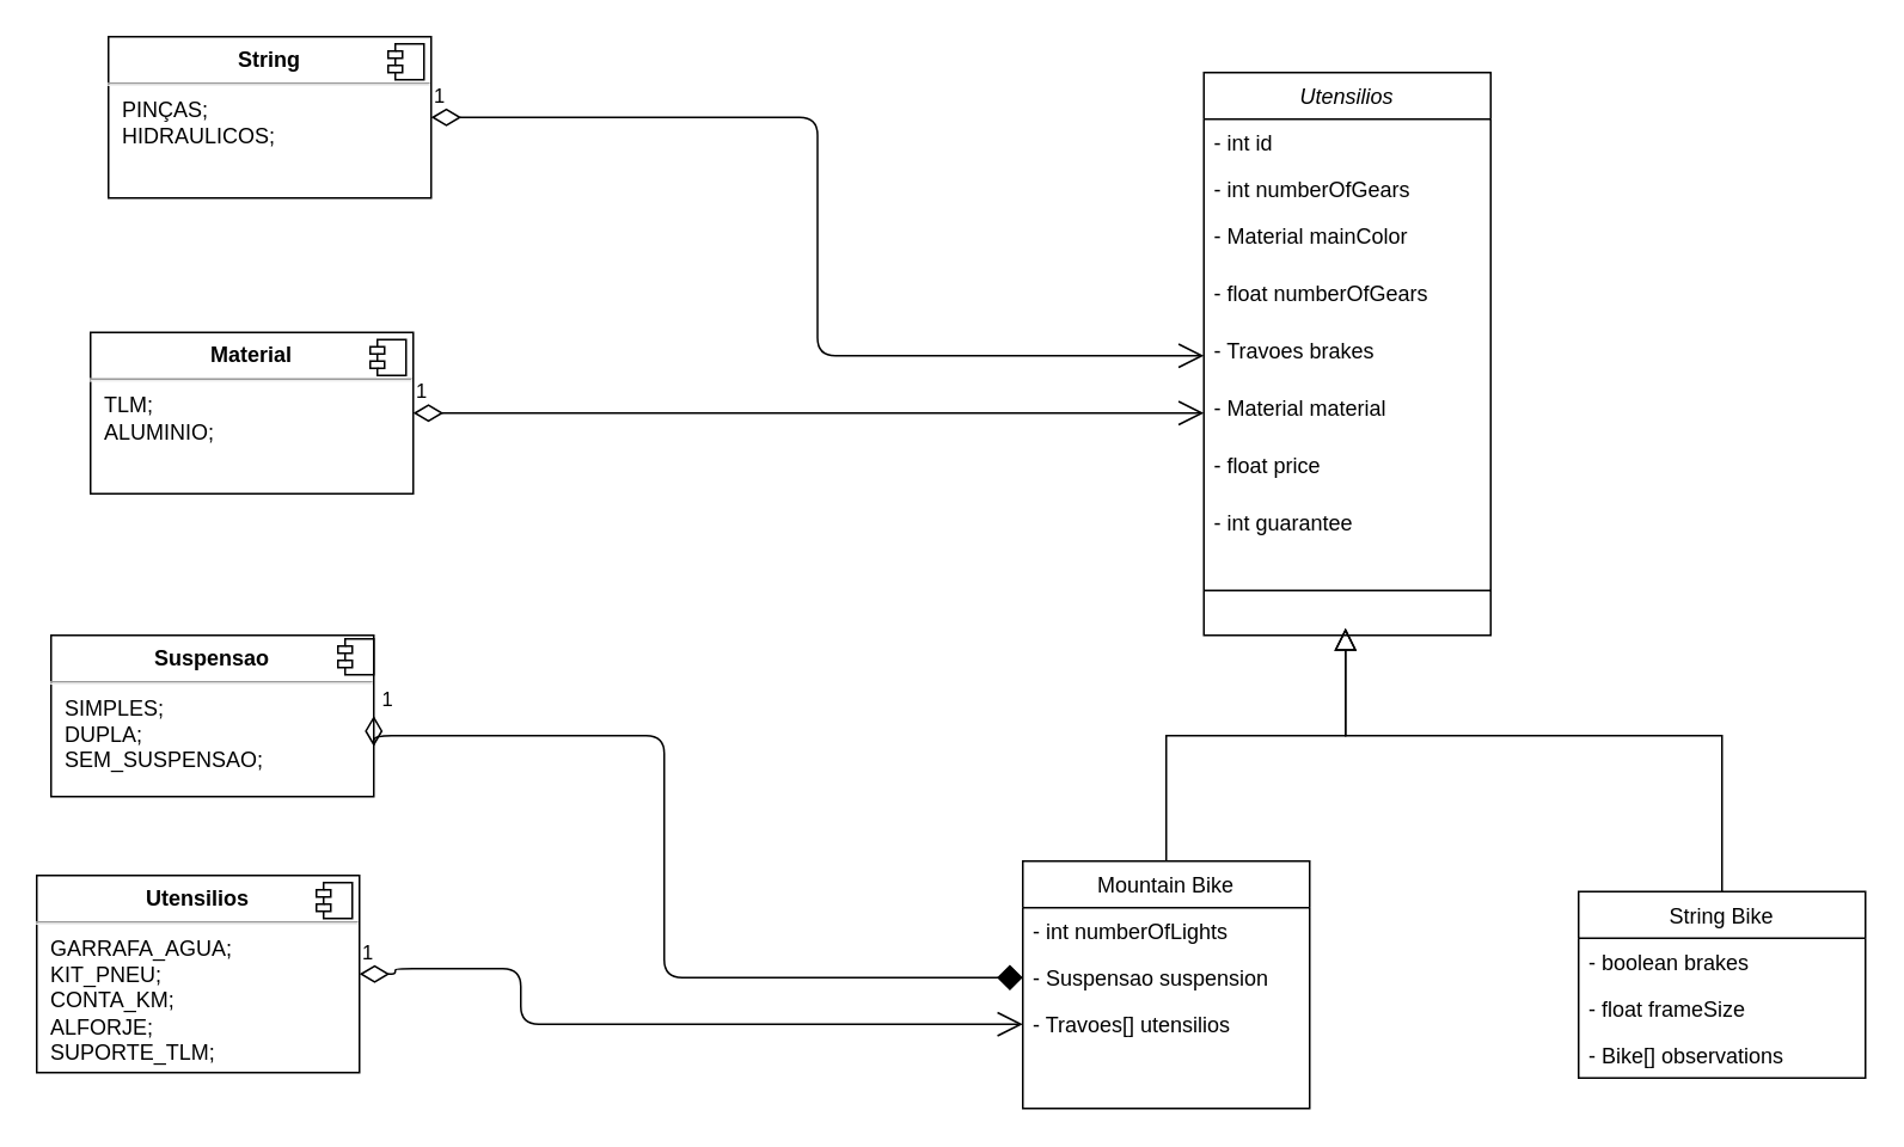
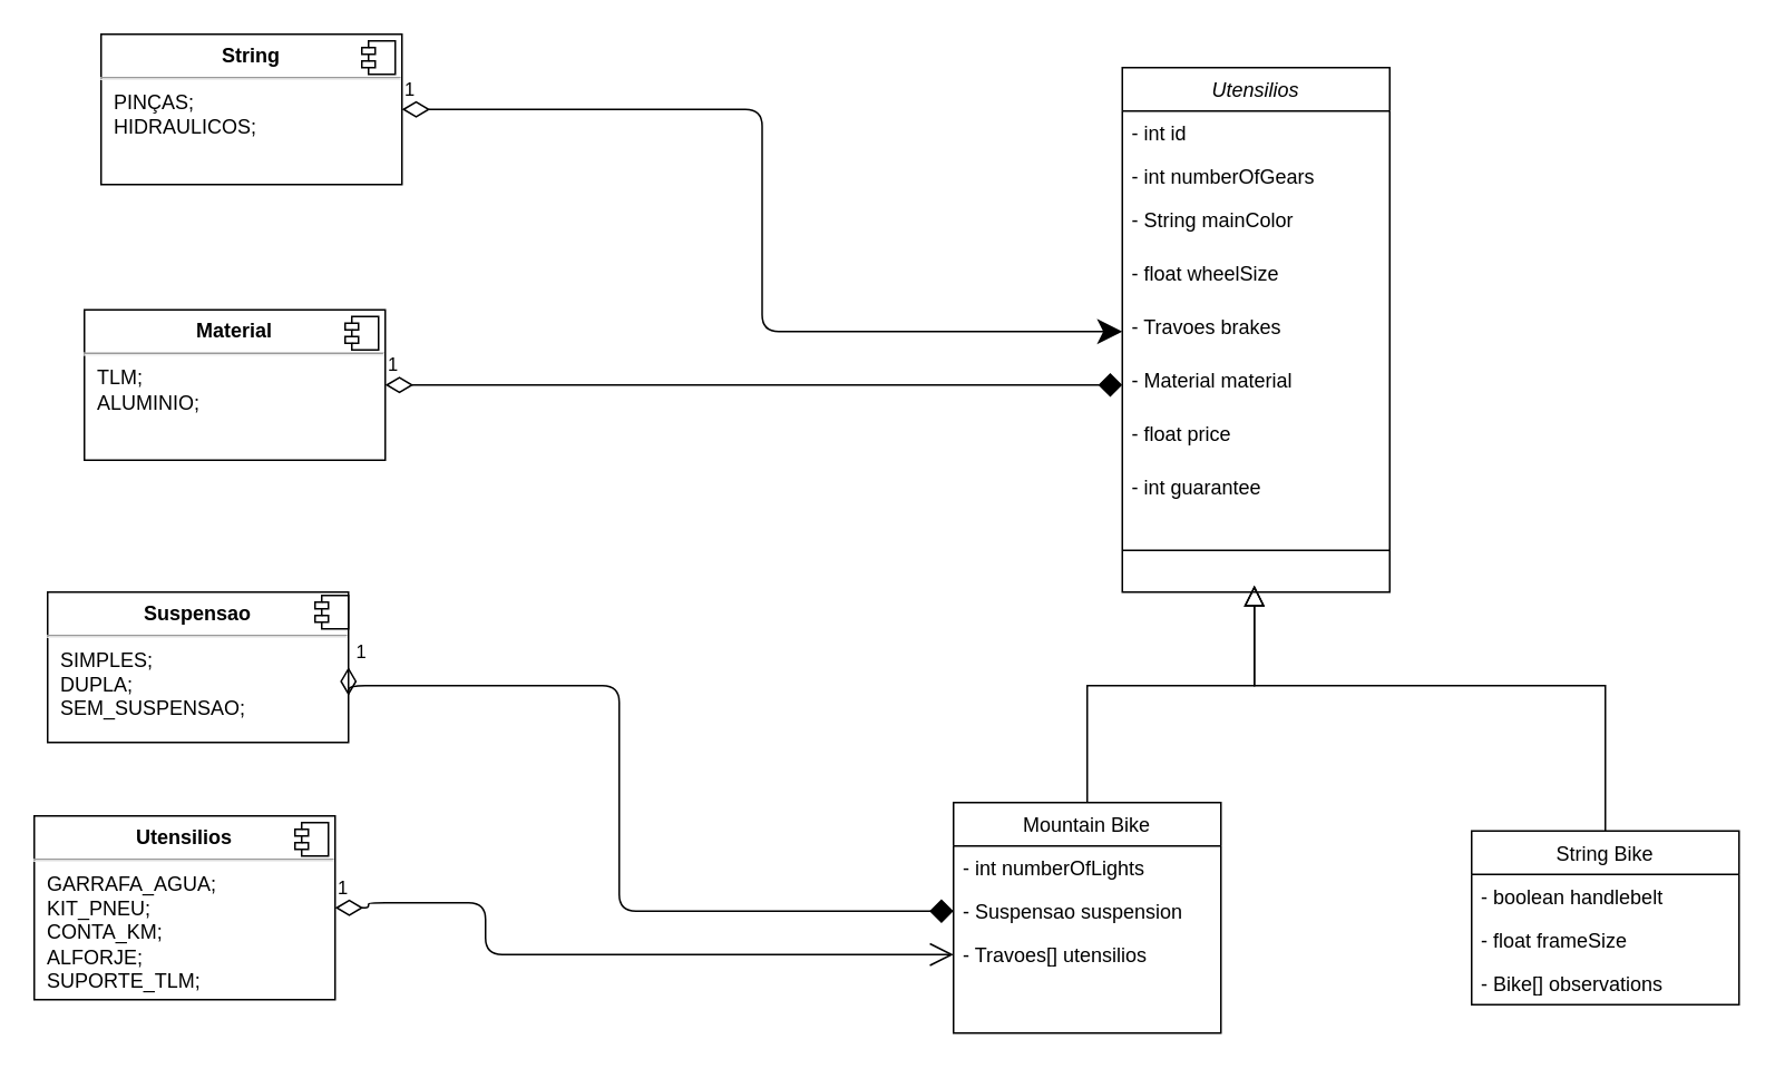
- <mxCell id="5" value="- Material mainColor" style="text;align=left;verticalAlign=top;spacingLeft=4;spacingRight=4;overflow=hidden;rotatable=0;points=[[0,0.5],[1,0.5]];portConstraint=eastwest;rounded=0;shadow=0;html=0;" parent="2" vertex="1"><mxGeometry y="78" width="160" height="32" as="geometry" /></mxCell>
+ <mxCell id="5" value="- String mainColor" style="text;align=left;verticalAlign=top;spacingLeft=4;spacingRight=4;overflow=hidden;rotatable=0;points=[[0,0.5],[1,0.5]];portConstraint=eastwest;rounded=0;shadow=0;html=0;" parent="2" vertex="1"><mxGeometry y="78" width="160" height="32" as="geometry" /></mxCell>
- <mxCell id="6" value="- float numberOfGears" style="text;align=left;verticalAlign=top;spacingLeft=4;spacingRight=4;overflow=hidden;rotatable=0;points=[[0,0.5],[1,0.5]];portConstraint=eastwest;rounded=0;shadow=0;html=0;" vertex="1" parent="2"><mxGeometry y="110" width="160" height="32" as="geometry" /></mxCell>
+ <mxCell id="6" value="- float wheelSize" style="text;align=left;verticalAlign=top;spacingLeft=4;spacingRight=4;overflow=hidden;rotatable=0;points=[[0,0.5],[1,0.5]];portConstraint=eastwest;rounded=0;shadow=0;html=0;" vertex="1" parent="2"><mxGeometry y="110" width="160" height="32" as="geometry" /></mxCell>
- <mxCell id="33" value="1" style="endArrow=open;html=1;endSize=12;startArrow=diamondThin;startSize=14;startFill=0;edgeStyle=orthogonalEdgeStyle;align=left;verticalAlign=bottom;exitX=1;exitY=0.5;exitDx=0;exitDy=0;entryX=0;entryY=0.5;entryDx=0;entryDy=0;" edge="1" parent="1" source="27" target="7"><mxGeometry x="-1" y="3" relative="1" as="geometry"><mxPoint x="280" y="64.5" as="sourcePoint" /><mxPoint x="440" y="64.5" as="targetPoint" /></mxGeometry></mxCell>
+ <mxCell id="33" value="1" style="endArrow=classic;html=1;endSize=12;startArrow=diamondThin;startSize=14;startFill=0;edgeStyle=orthogonalEdgeStyle;align=left;verticalAlign=bottom;exitX=1;exitY=0.5;exitDx=0;exitDy=0;entryX=0;entryY=0.5;entryDx=0;entryDy=0;" edge="1" parent="1" source="27" target="7"><mxGeometry x="-1" y="3" relative="1" as="geometry"><mxPoint x="280" y="64.5" as="sourcePoint" /><mxPoint x="440" y="64.5" as="targetPoint" /></mxGeometry></mxCell>
- <mxCell id="32" value="1" style="endArrow=open;html=1;endSize=12;startArrow=diamondThin;startSize=14;startFill=0;edgeStyle=orthogonalEdgeStyle;align=left;verticalAlign=bottom;exitX=1;exitY=0.5;exitDx=0;exitDy=0;entryX=0;entryY=0.5;entryDx=0;entryDy=0;" edge="1" parent="1" source="25" target="8"><mxGeometry x="-1" y="3" relative="1" as="geometry"><mxPoint x="310" y="220" as="sourcePoint" /><mxPoint x="470" y="220" as="targetPoint" /><Array as="points"><mxPoint x="380" y="230" /><mxPoint x="380" y="230" /></Array></mxGeometry></mxCell>
+ <mxCell id="32" value="1" style="endArrow=diamond;html=1;endSize=12;startArrow=diamondThin;startSize=14;startFill=0;edgeStyle=orthogonalEdgeStyle;align=left;verticalAlign=bottom;exitX=1;exitY=0.5;exitDx=0;exitDy=0;entryX=0;entryY=0.5;entryDx=0;entryDy=0;" edge="1" parent="1" source="25" target="8"><mxGeometry x="-1" y="3" relative="1" as="geometry"><mxPoint x="310" y="220" as="sourcePoint" /><mxPoint x="470" y="220" as="targetPoint" /><Array as="points"><mxPoint x="380" y="230" /><mxPoint x="380" y="230" /></Array></mxGeometry></mxCell>
- <mxCell id="17" value="- boolean brakes" style="text;align=left;verticalAlign=top;spacingLeft=4;spacingRight=4;overflow=hidden;rotatable=0;points=[[0,0.5],[1,0.5]];portConstraint=eastwest;" parent="16" vertex="1"><mxGeometry y="26" width="160" height="26" as="geometry" /></mxCell>
+ <mxCell id="17" value="- boolean handlebelt" style="text;align=left;verticalAlign=top;spacingLeft=4;spacingRight=4;overflow=hidden;rotatable=0;points=[[0,0.5],[1,0.5]];portConstraint=eastwest;" parent="16" vertex="1"><mxGeometry y="26" width="160" height="26" as="geometry" /></mxCell>
